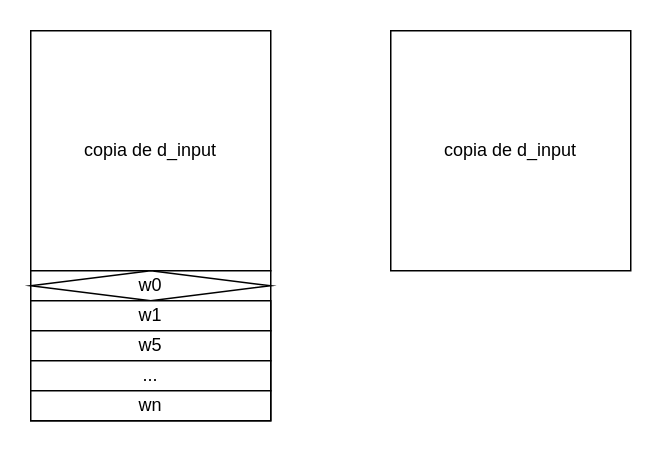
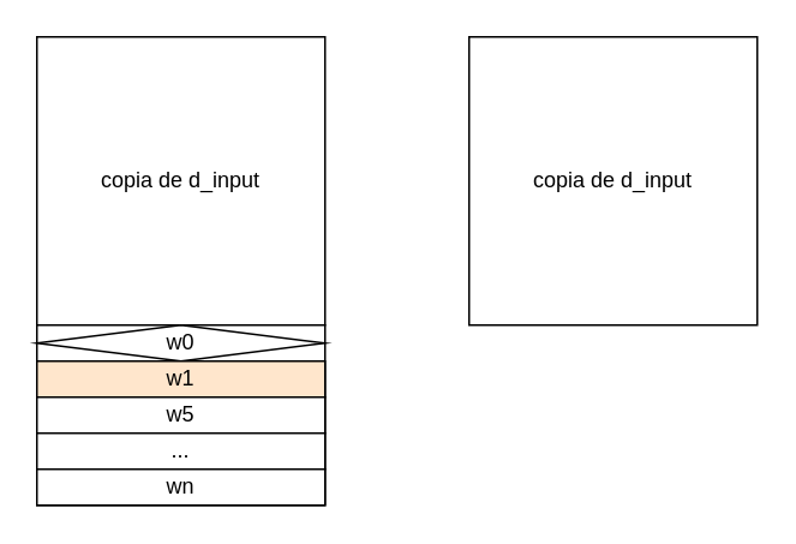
- <mxCell id="5" value="w1" style="rounded=0;whiteSpace=wrap;html=1;" vertex="1" parent="1"><mxGeometry x="20" y="200" width="160" height="20" as="geometry" /></mxCell>
+ <mxCell id="5" value="w1" style="rounded=0;whiteSpace=wrap;html=1;fillColor=#ffe6cc;" vertex="1" parent="1"><mxGeometry x="20" y="200" width="160" height="20" as="geometry" /></mxCell>
